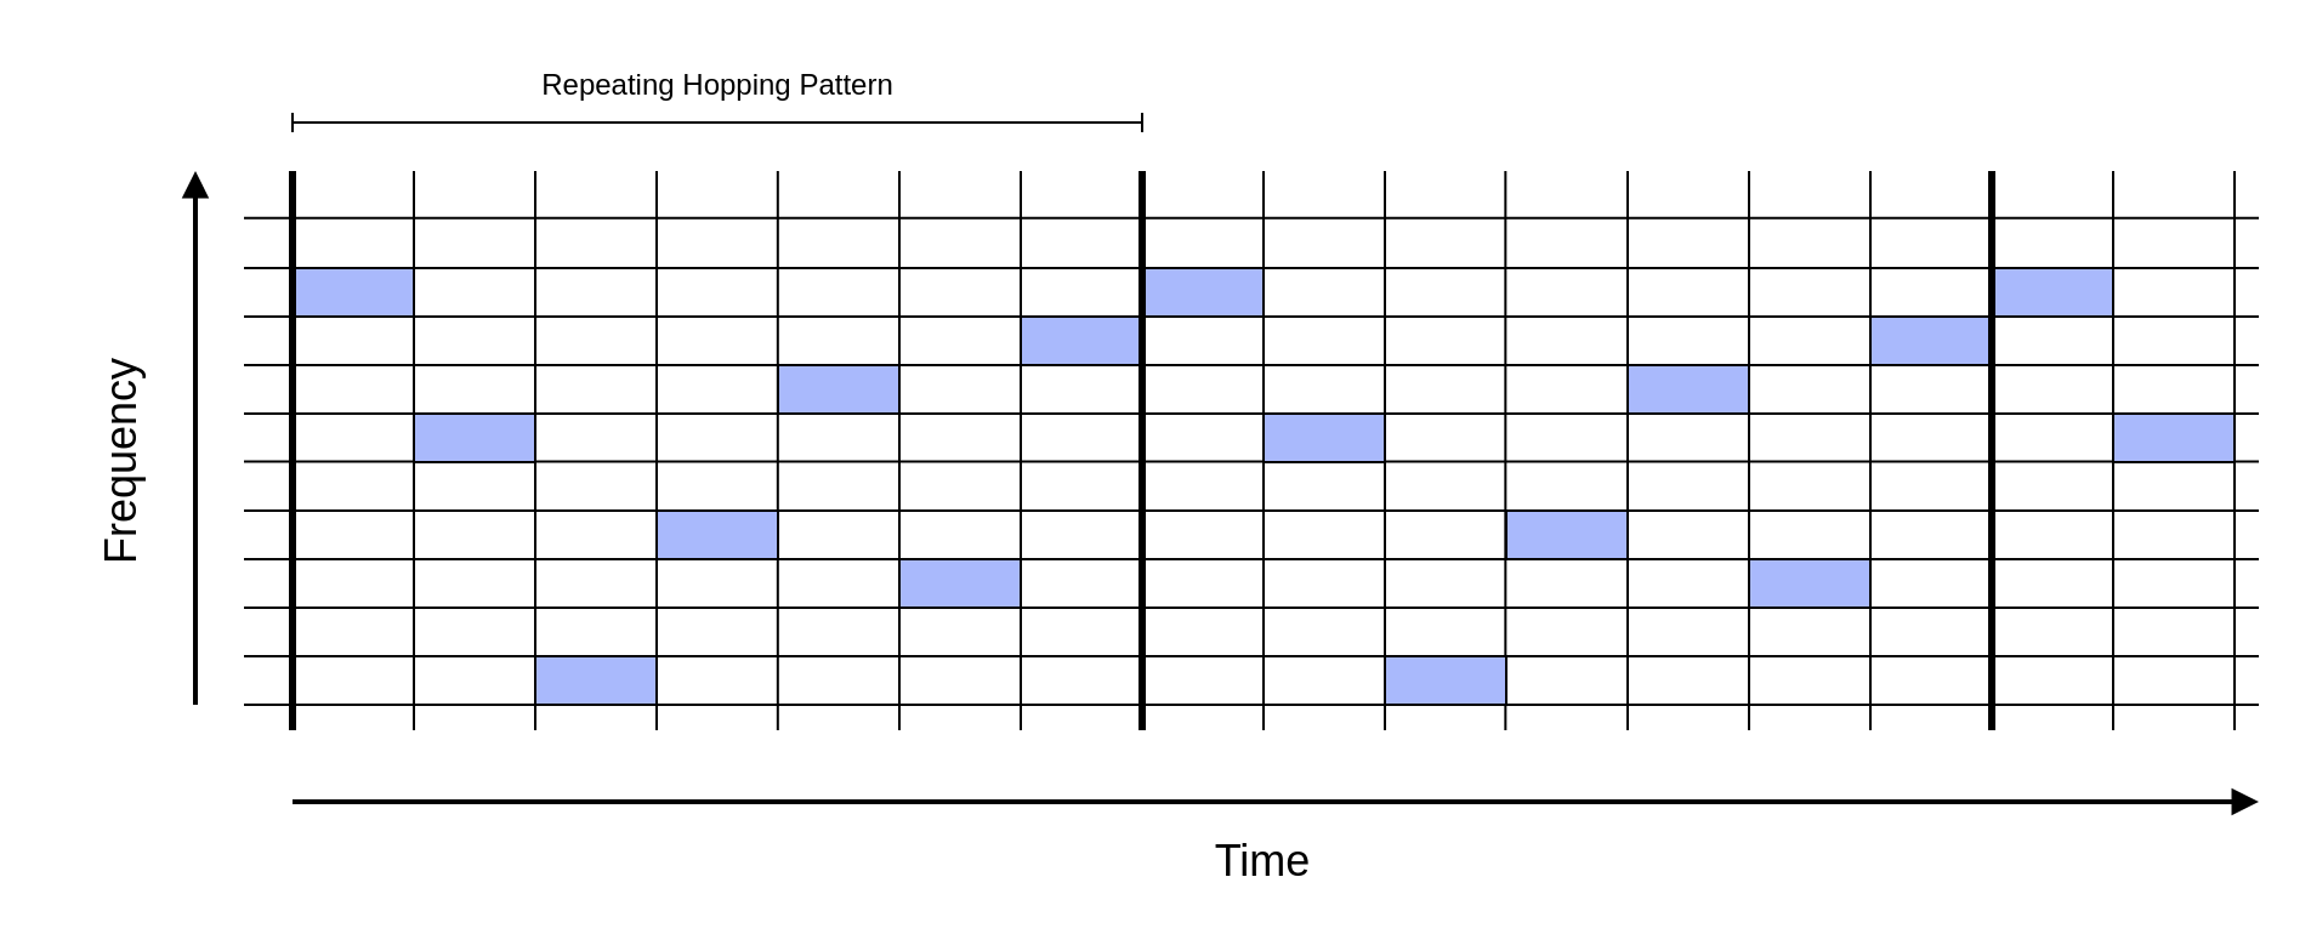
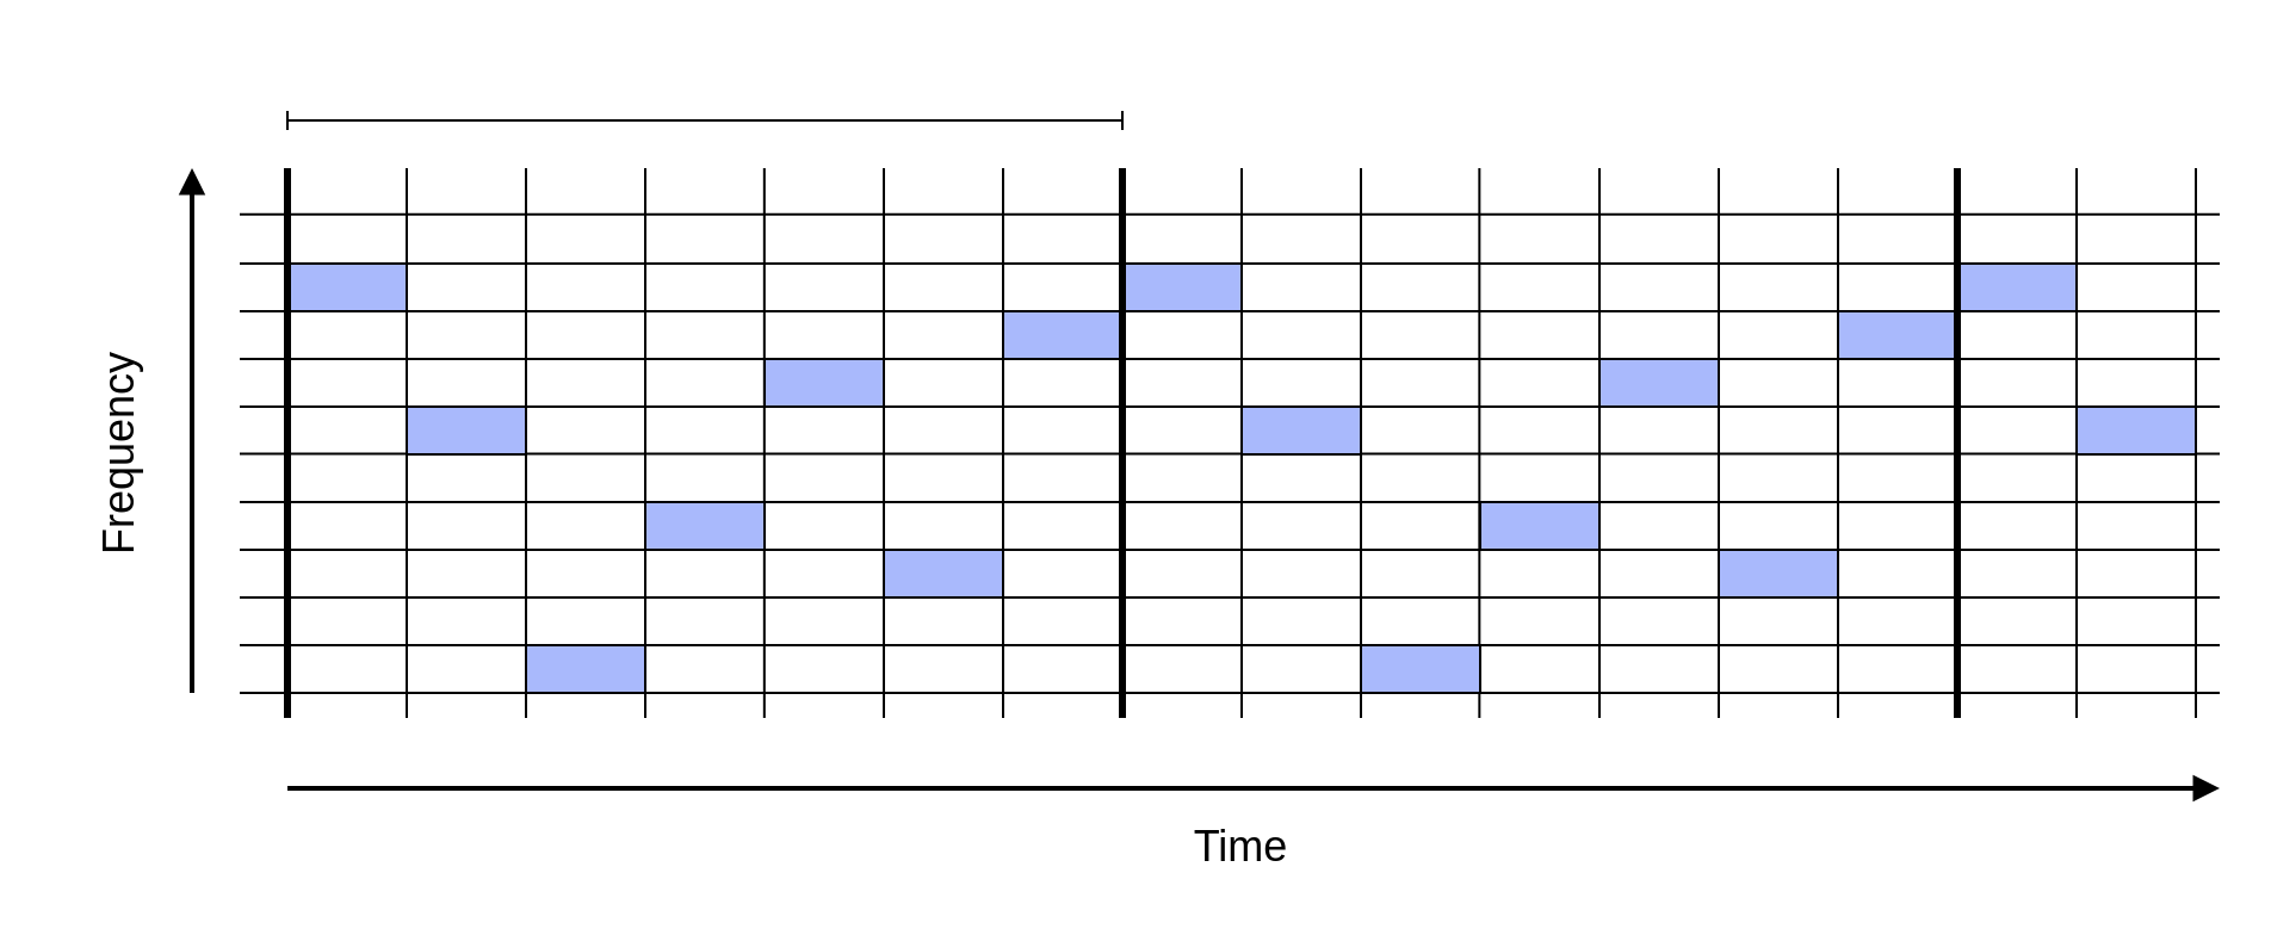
- <mxCell id="51" value="Repeating Hopping Pattern" style="text;html=1;strokeColor=none;fillColor=none;align=center;verticalAlign=middle;whiteSpace=wrap;rounded=0;" vertex="1" parent="1"><mxGeometry x="217.5" y="20" width="155" height="30" as="geometry" /></mxCell>
